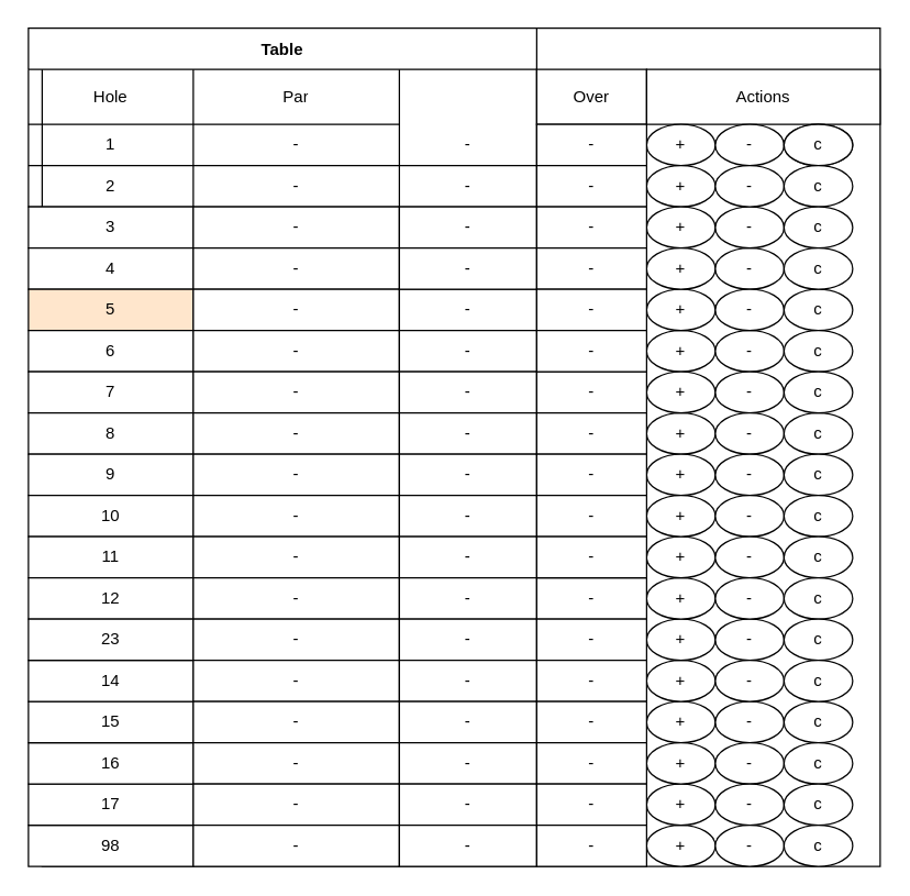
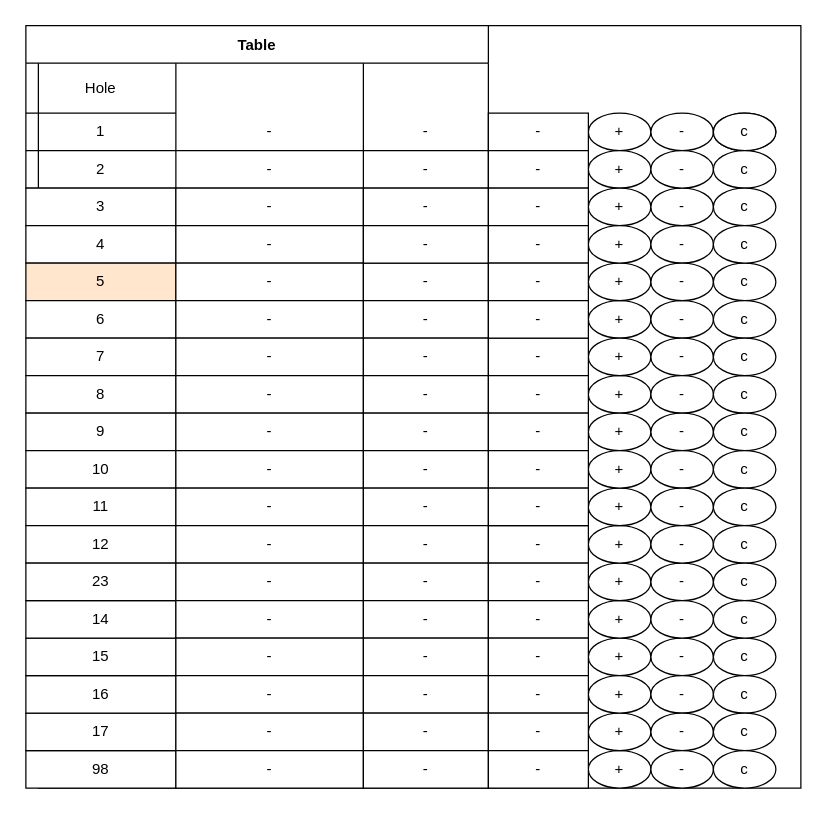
- <mxCell id="6" value="Par" style="shape=partialRectangle;html=1;whiteSpace=wrap;connectable=0;fillColor=none;top=0;left=0;bottom=0;right=0;overflow=hidden;pointerEvents=1;" vertex="1" parent="4"><mxGeometry x="120" width="150" height="40" as="geometry"><mxRectangle width="150" height="40" as="alternateBounds" /></mxGeometry></mxCell>
- <mxCell id="15" value="Over" style="rounded=0;whiteSpace=wrap;html=1;" vertex="1" parent="1"><mxGeometry x="390" y="50" width="80" height="40" as="geometry" /></mxCell>
- <mxCell id="16" value="Actions" style="rounded=0;whiteSpace=wrap;html=1;" vertex="1" parent="1"><mxGeometry x="470" y="50" width="170" height="40" as="geometry" /></mxCell>
